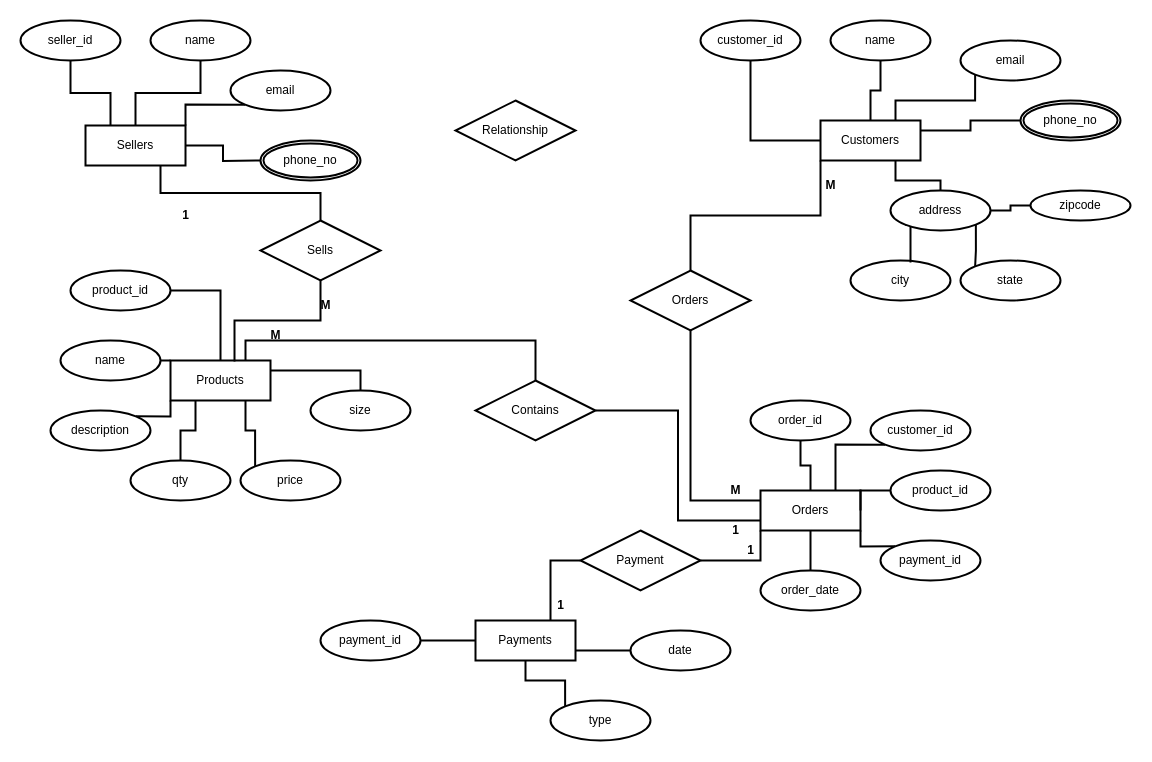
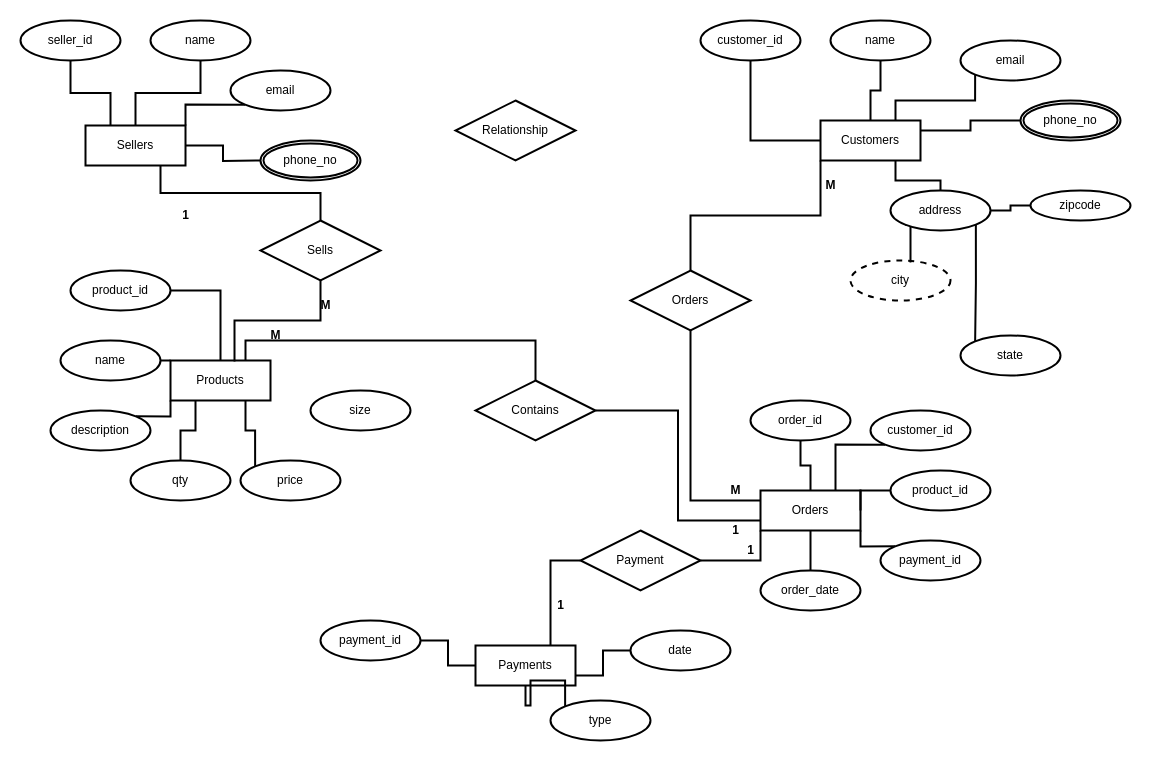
- <mxCell id="23" value="city" style="ellipse;whiteSpace=wrap;html=1;align=center;strokeWidth=2;" vertex="1" parent="1"><mxGeometry x="850" y="260" width="100" height="40" as="geometry" /></mxCell>
+ <mxCell id="23" value="city" style="ellipse;whiteSpace=wrap;html=1;align=center;strokeWidth=2;dashed=1;" vertex="1" parent="1"><mxGeometry x="850" y="260" width="100" height="40" as="geometry" /></mxCell>
- <mxCell id="22" value="state" style="ellipse;whiteSpace=wrap;html=1;align=center;strokeWidth=2;" vertex="1" parent="1"><mxGeometry x="960" y="260" width="100" height="40" as="geometry" /></mxCell>
+ <mxCell id="22" value="state" style="ellipse;whiteSpace=wrap;html=1;align=center;strokeWidth=2;" vertex="1" parent="1"><mxGeometry x="960" y="335" width="100" height="40" as="geometry" /></mxCell>
- <mxCell id="39" style="edgeStyle=orthogonalEdgeStyle;rounded=0;orthogonalLoop=1;jettySize=auto;html=1;exitX=0.5;exitY=0;exitDx=0;exitDy=0;entryX=1;entryY=0.25;entryDx=0;entryDy=0;strokeColor=default;strokeWidth=2;endArrow=none;endFill=0;" edge="1" parent="1" source="40" target="12"><mxGeometry relative="1" as="geometry" /></mxCell>
- <mxCell id="16" value="Payments" style="whiteSpace=wrap;html=1;align=center;strokeWidth=2;" vertex="1" parent="1"><mxGeometry x="475" y="620" width="100" height="40" as="geometry" /></mxCell>
+ <mxCell id="16" value="Payments" style="whiteSpace=wrap;html=1;align=center;strokeWidth=2;" vertex="1" parent="1"><mxGeometry x="475" y="645" width="100" height="40" as="geometry" /></mxCell>
